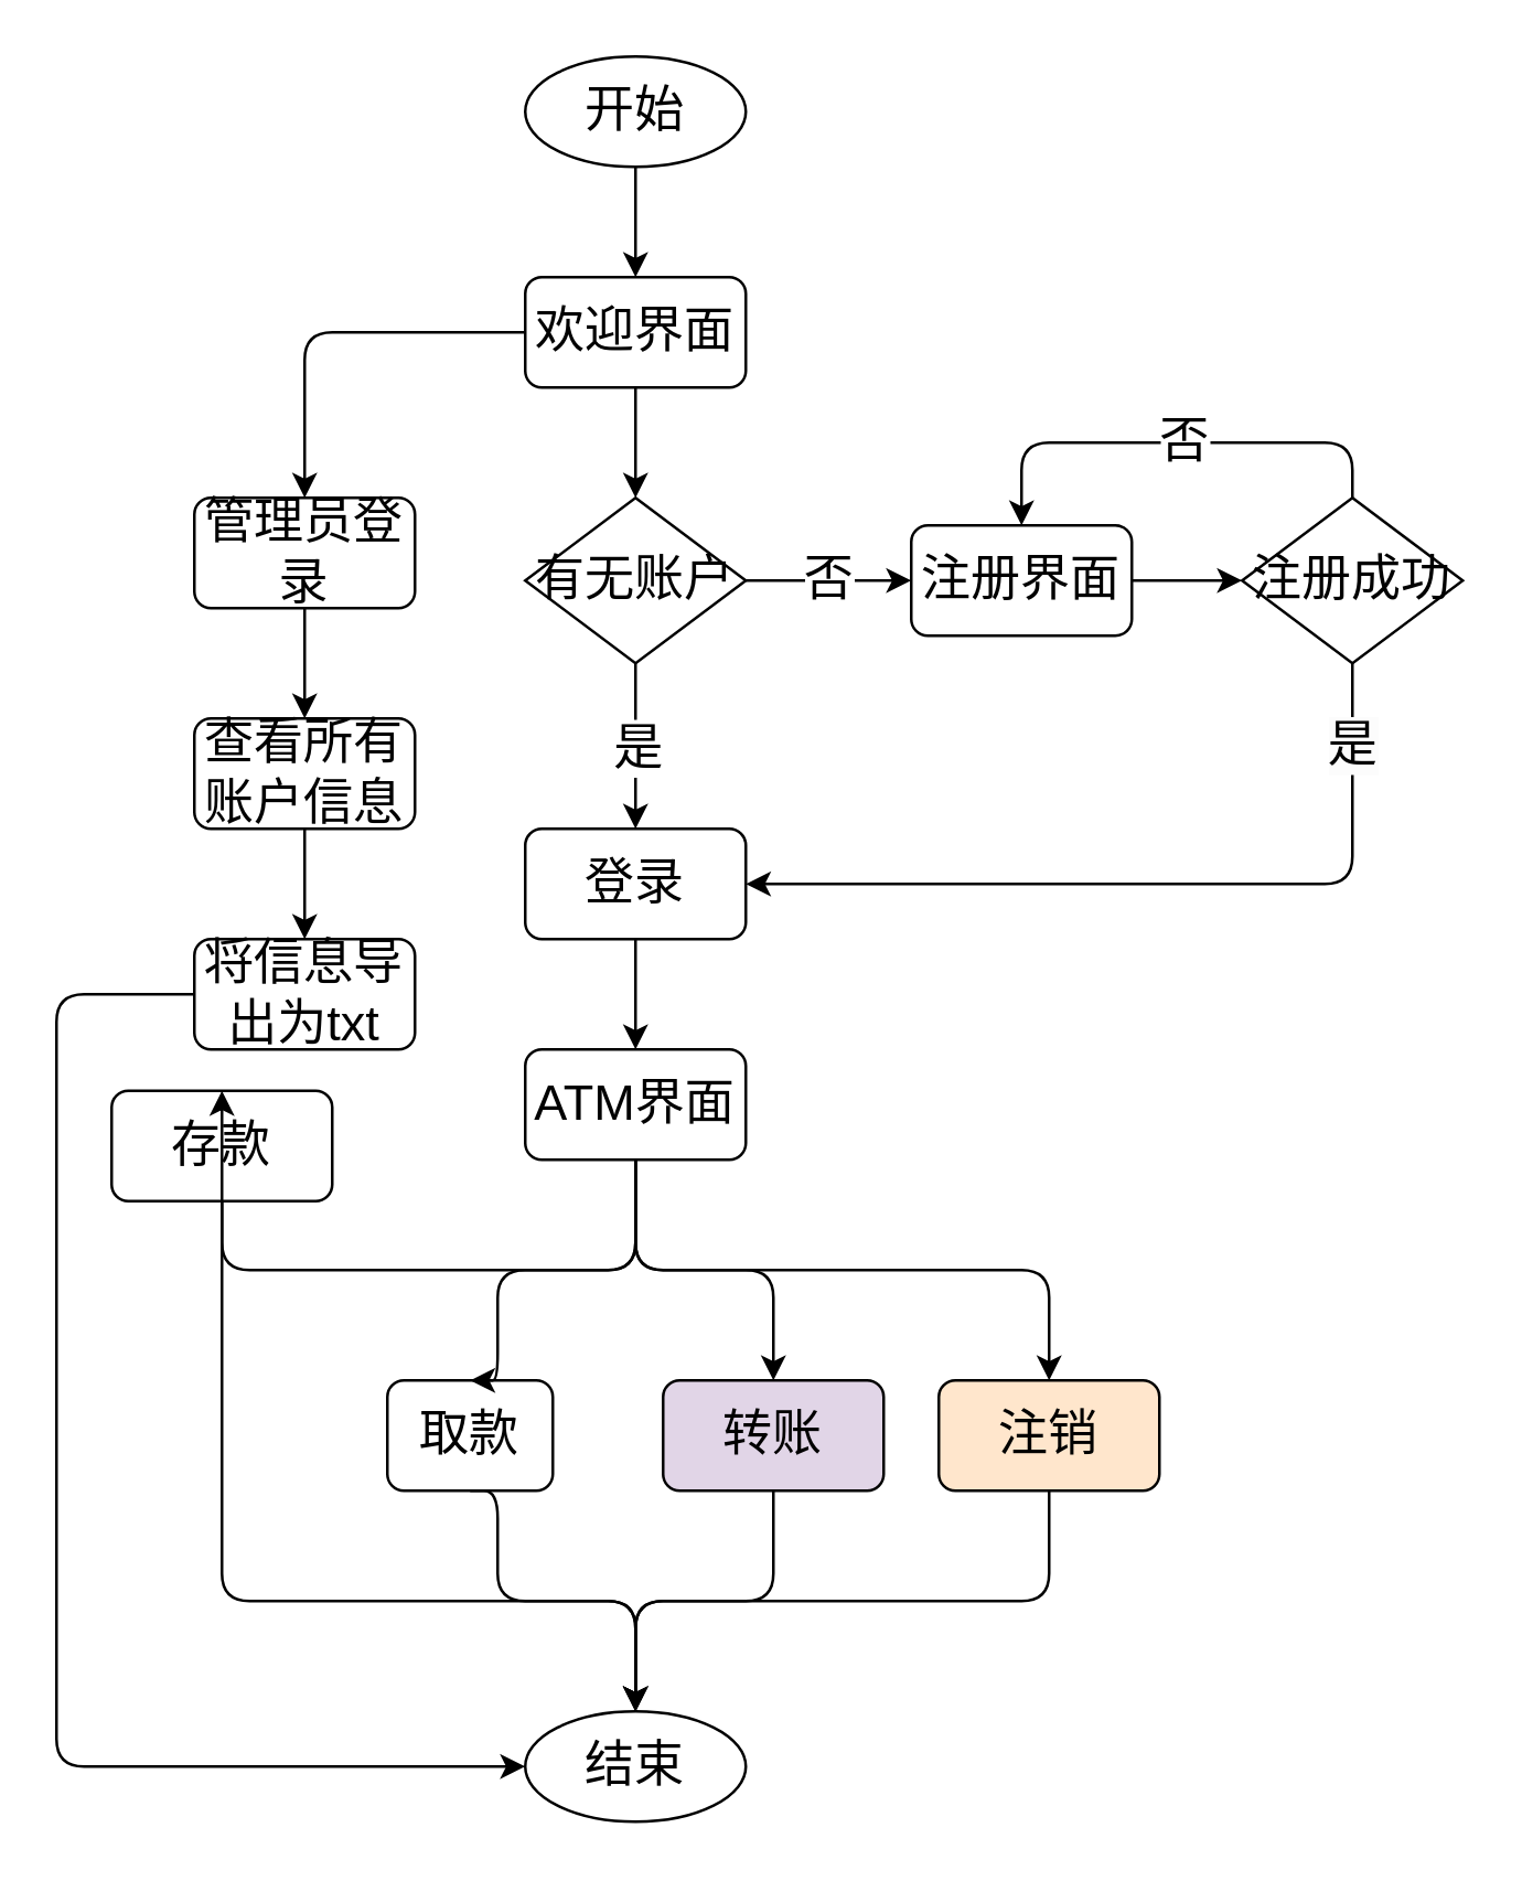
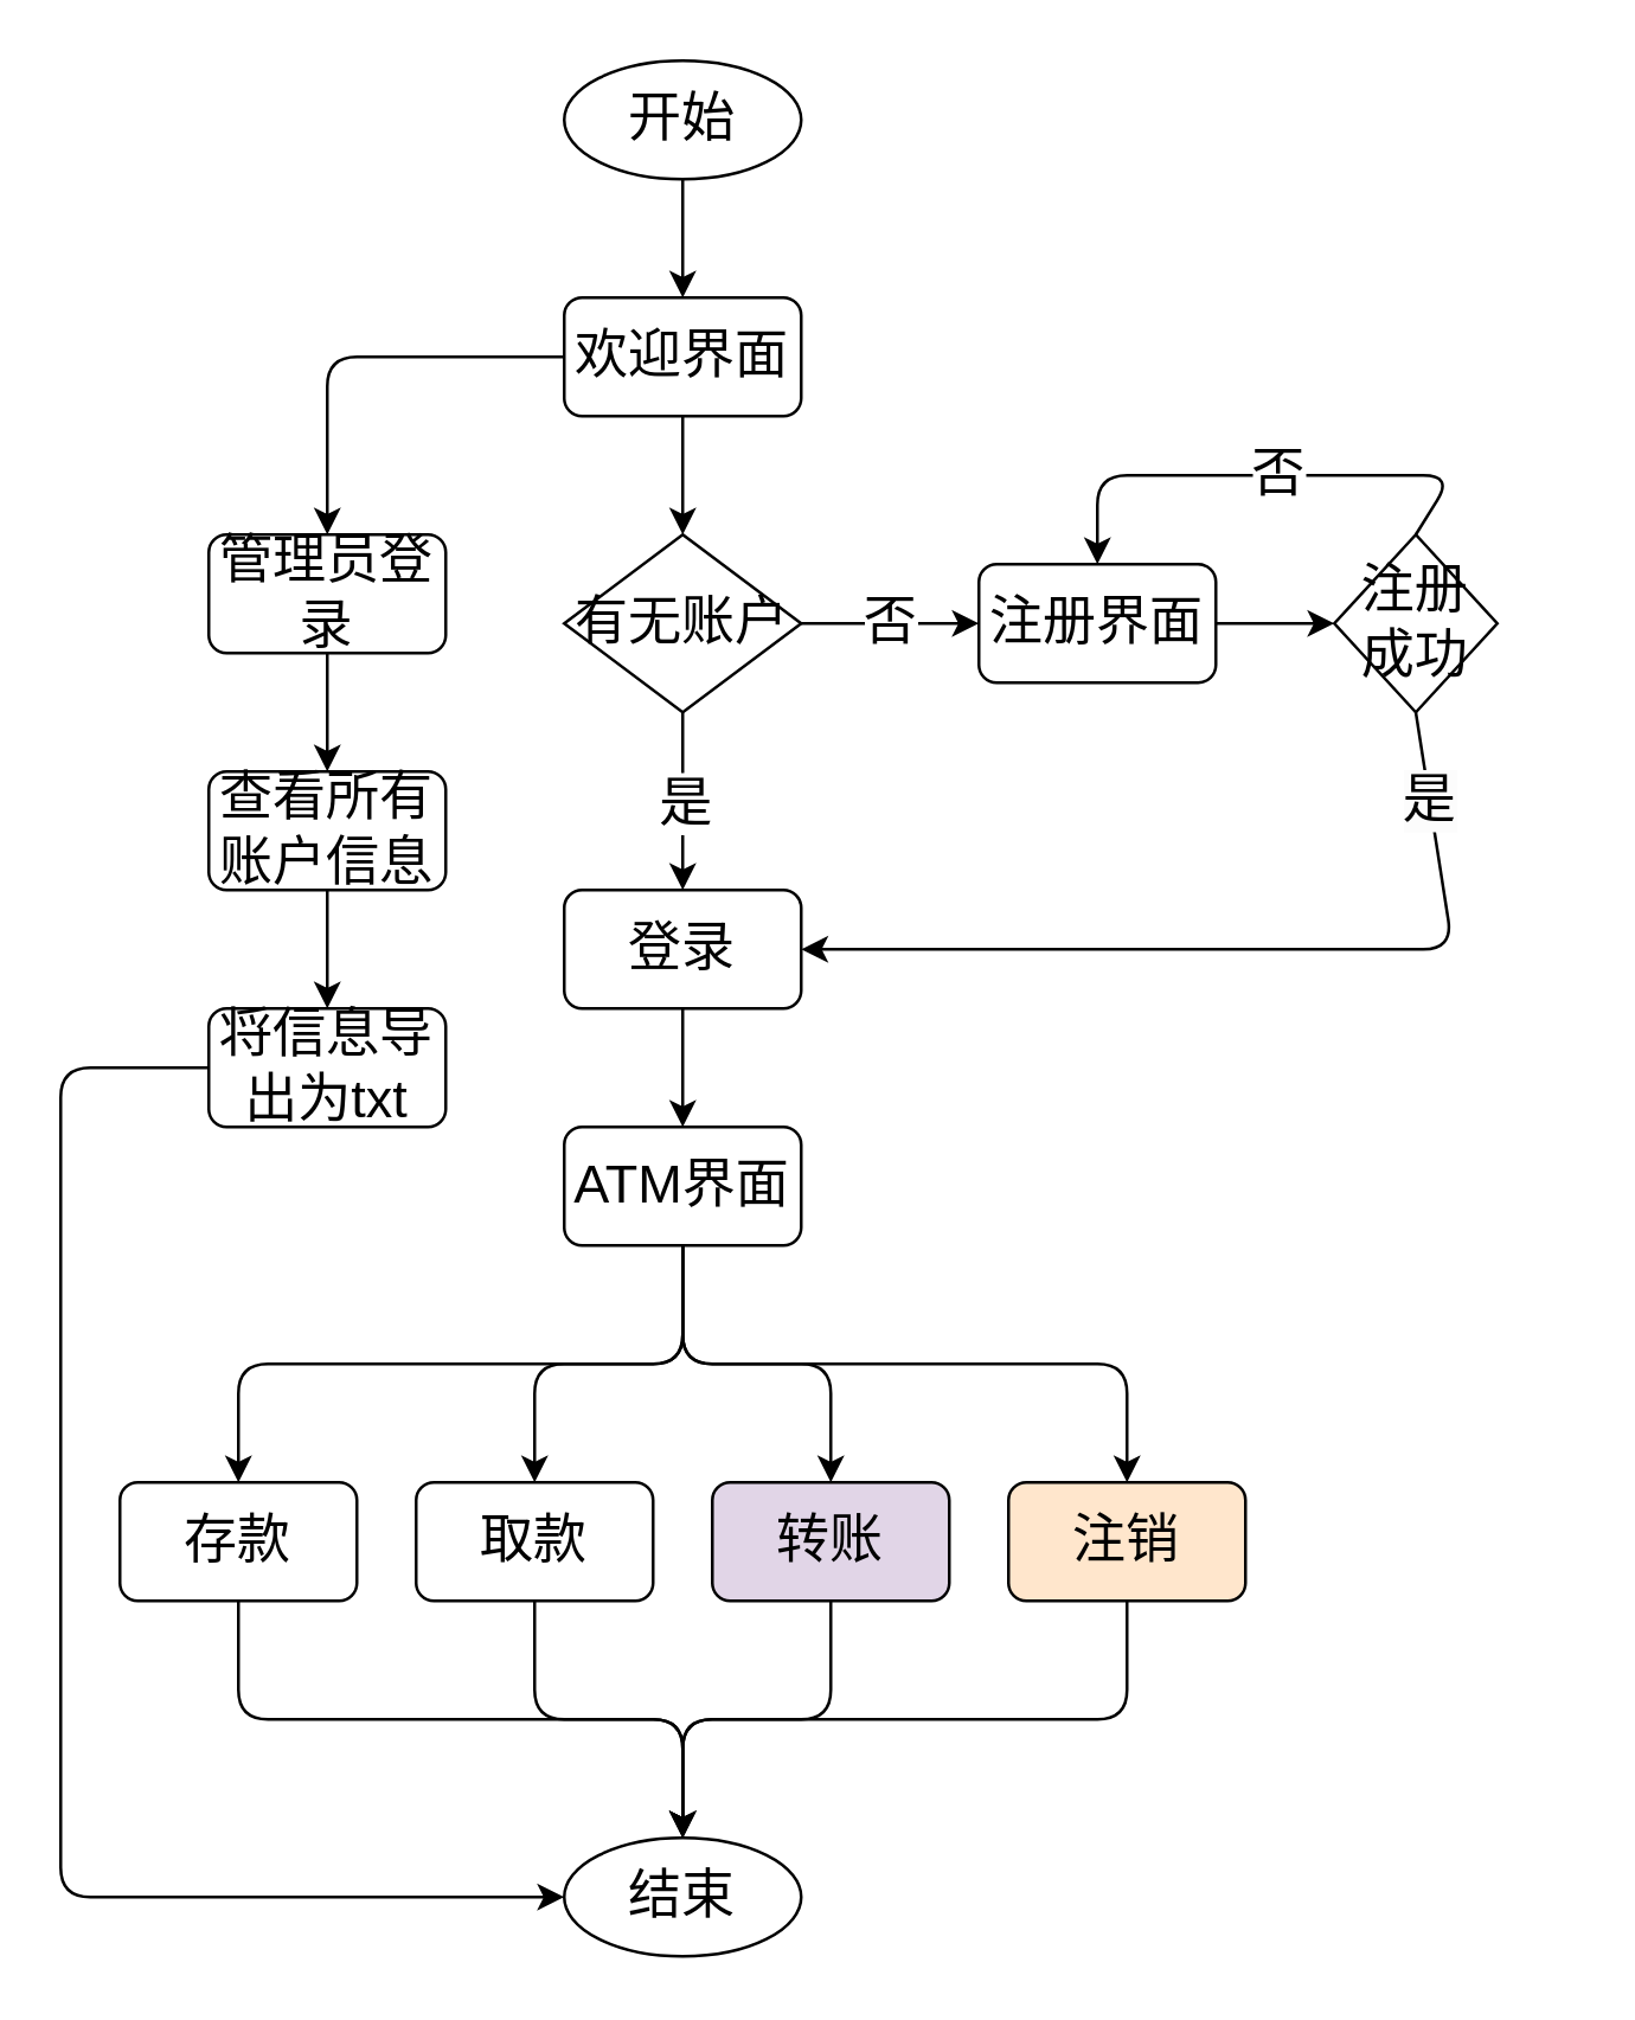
- <mxCell id="12" value="注册成功" style="rhombus;whiteSpace=wrap;html=1;fontSize=18;labelBackgroundColor=none;labelBorderColor=none;strokeColor=#000000;fillColor=#FFFFFF;fontColor=#000000;" vertex="1" parent="1"><mxGeometry x="450" y="180" width="80" height="60" as="geometry" /></mxCell>
+ <mxCell id="12" value="注册成功" style="rhombus;whiteSpace=wrap;html=1;fontSize=18;labelBackgroundColor=none;labelBorderColor=none;strokeColor=#000000;fillColor=#FFFFFF;fontColor=#000000;" vertex="1" parent="1"><mxGeometry x="450" y="180" width="55" height="60" as="geometry" /></mxCell>
- <mxCell id="23" value="存款" style="rounded=1;whiteSpace=wrap;html=1;fontSize=18;fillColor=#FFFFFF;strokeColor=#000000;fontColor=#000000;" vertex="1" parent="1"><mxGeometry x="40" y="395" width="80" height="40" as="geometry" /></mxCell>
+ <mxCell id="23" value="存款" style="rounded=1;whiteSpace=wrap;html=1;fontSize=18;fillColor=#FFFFFF;strokeColor=#000000;fontColor=#000000;" vertex="1" parent="1"><mxGeometry x="40" y="500" width="80" height="40" as="geometry" /></mxCell>
- <mxCell id="20" value="取款" style="rounded=1;whiteSpace=wrap;html=1;fontSize=18;fontColor=#000000;fillColor=#FFFFFF;strokeColor=#000000;" vertex="1" parent="1"><mxGeometry x="140" y="500" width="60" height="40" as="geometry" /></mxCell>
+ <mxCell id="20" value="取款" style="rounded=1;whiteSpace=wrap;html=1;fontSize=18;fontColor=#000000;fillColor=#FFFFFF;strokeColor=#000000;" vertex="1" parent="1"><mxGeometry x="140" y="500" width="80" height="40" as="geometry" /></mxCell>
